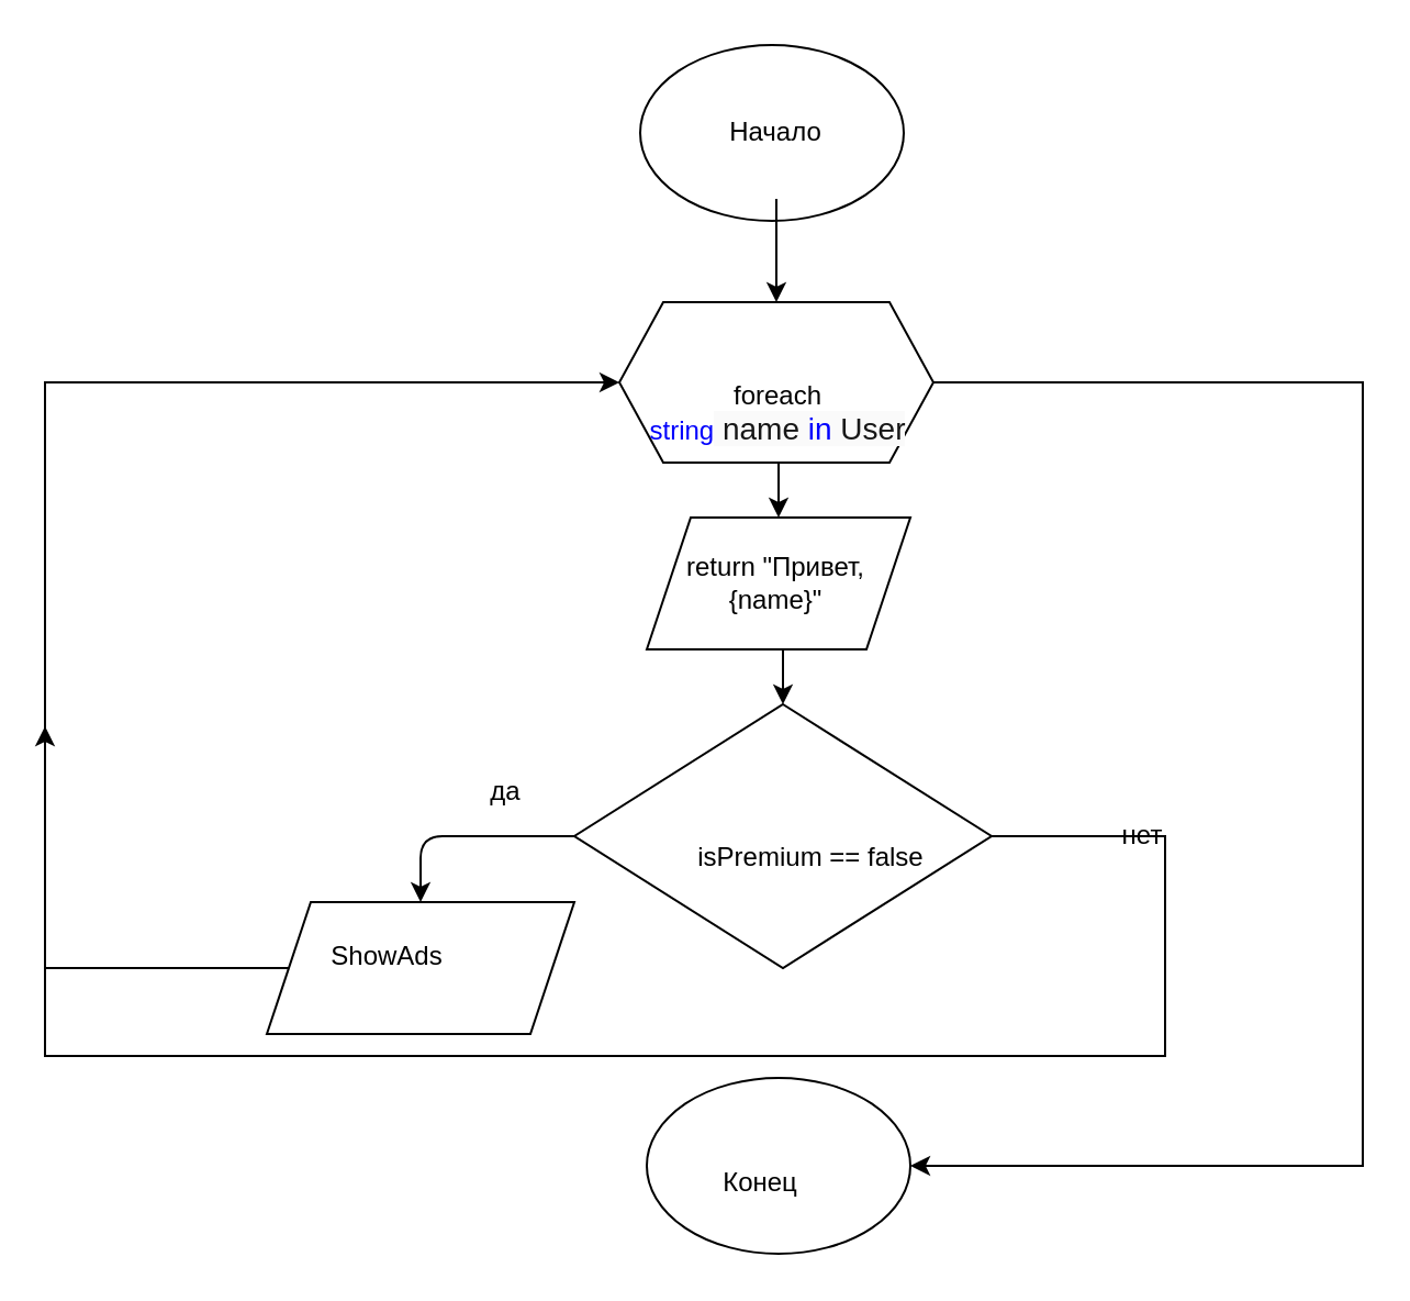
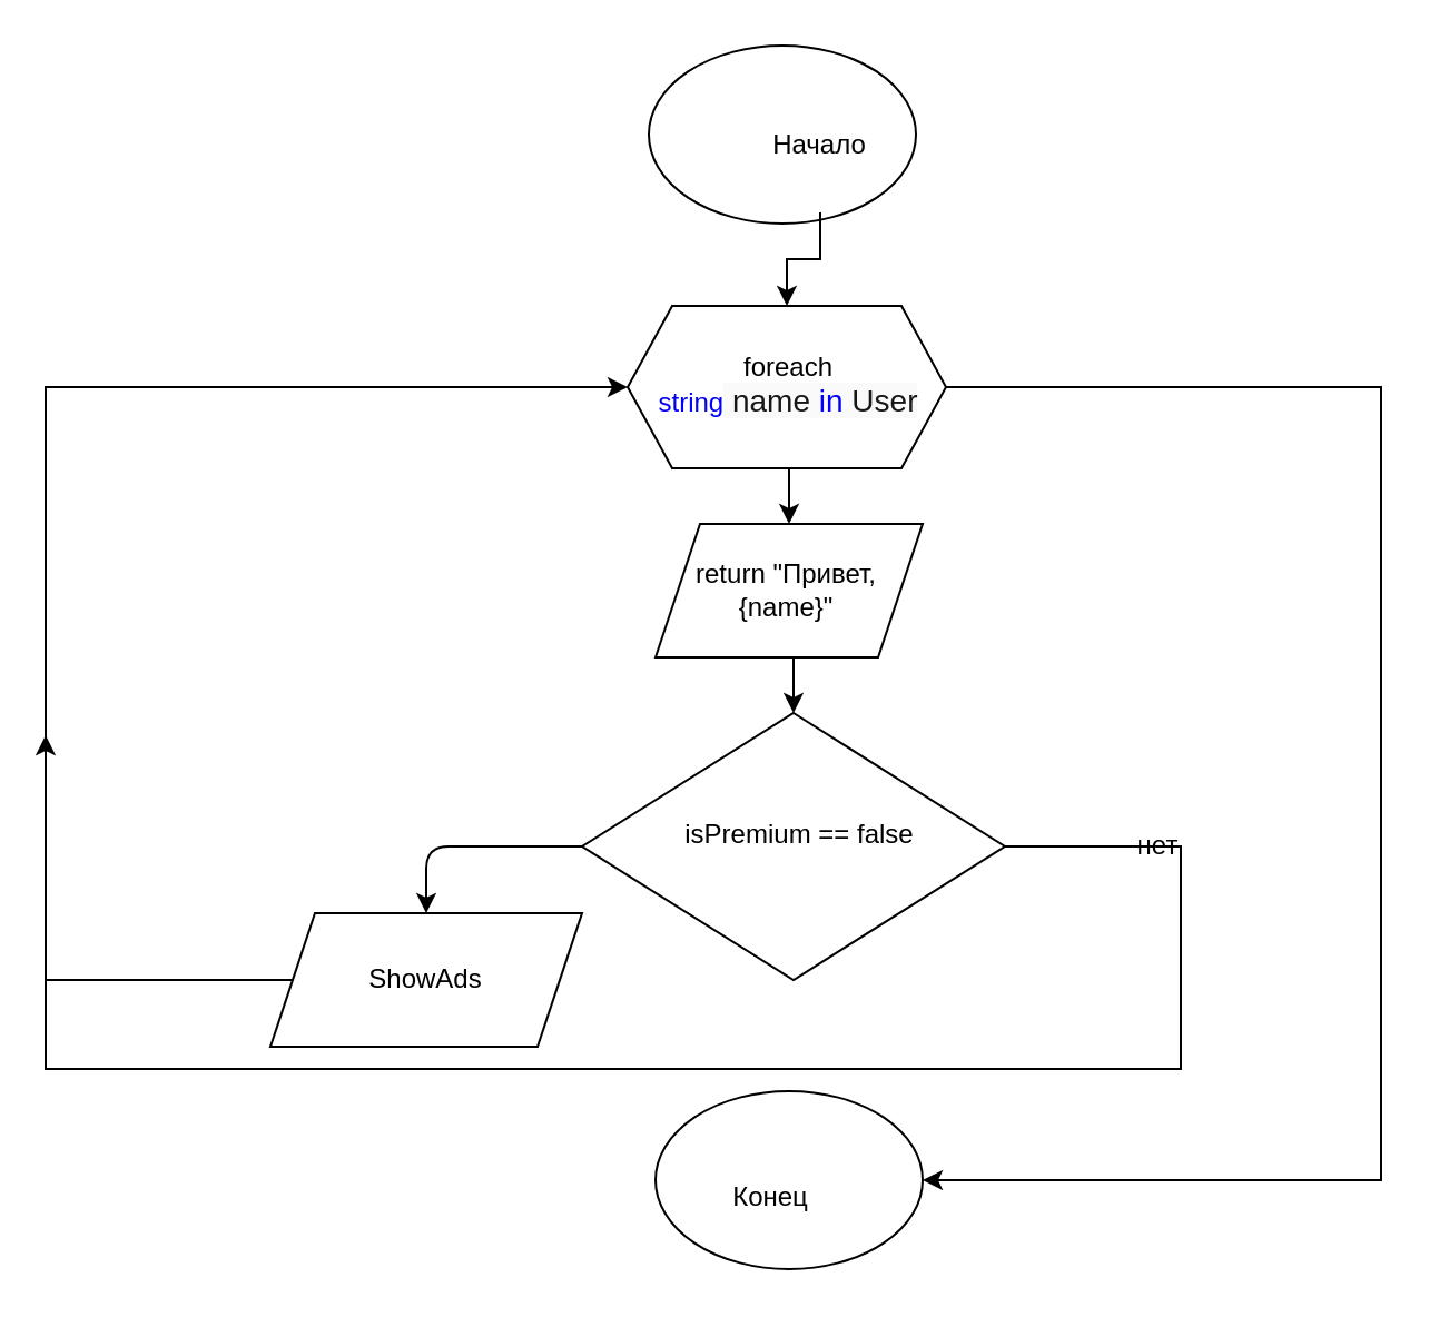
- <mxCell id="4" value="Начало" style="text;html=1;strokeColor=none;fillColor=none;align=center;verticalAlign=middle;whiteSpace=wrap;rounded=0;" vertex="1" parent="1"><mxGeometry x="313" y="30" width="80" height="60" as="geometry" /></mxCell>
+ <mxCell id="4" value="Начало" style="text;html=1;strokeColor=none;fillColor=none;align=center;verticalAlign=middle;whiteSpace=wrap;rounded=0;" vertex="1" parent="1"><mxGeometry x="328" y="35" width="80" height="60" as="geometry" /></mxCell>
- <mxCell id="19" value="foreach &lt;font color=&quot;#0101fd&quot;&gt;string&lt;/font&gt;&lt;span style=&quot;color: rgb(23 , 23 , 23) ; font-family: , &amp;#34;consolas&amp;#34; , &amp;#34;liberation mono&amp;#34; , &amp;#34;menlo&amp;#34; , &amp;#34;courier&amp;#34; , monospace ; font-size: 14px ; background-color: rgb(250 , 250 , 250)&quot;&gt;&amp;nbsp;name&amp;nbsp;&lt;/span&gt;&lt;span class=&quot;hljs-keyword&quot; style=&quot;box-sizing: inherit ; outline-color: inherit ; color: rgb(1 , 1 , 253) ; font-family: , &amp;#34;consolas&amp;#34; , &amp;#34;liberation mono&amp;#34; , &amp;#34;menlo&amp;#34; , &amp;#34;courier&amp;#34; , monospace ; font-size: 14px ; background-color: rgb(250 , 250 , 250)&quot;&gt;in&lt;/span&gt;&lt;span style=&quot;color: rgb(23 , 23 , 23) ; font-family: , &amp;#34;consolas&amp;#34; , &amp;#34;liberation mono&amp;#34; , &amp;#34;menlo&amp;#34; , &amp;#34;courier&amp;#34; , monospace ; font-size: 14px ; background-color: rgb(250 , 250 , 250)&quot;&gt;&amp;nbsp;User&lt;/span&gt;" style="text;html=1;strokeColor=none;fillColor=none;align=center;verticalAlign=middle;whiteSpace=wrap;rounded=0;" vertex="1" parent="1"><mxGeometry x="294" y="168" width="120" height="40" as="geometry" /></mxCell>
+ <mxCell id="19" value="foreach &lt;font color=&quot;#0101fd&quot;&gt;string&lt;/font&gt;&lt;span style=&quot;color: rgb(23 , 23 , 23) ; font-family: , &amp;#34;consolas&amp;#34; , &amp;#34;liberation mono&amp;#34; , &amp;#34;menlo&amp;#34; , &amp;#34;courier&amp;#34; , monospace ; font-size: 14px ; background-color: rgb(250 , 250 , 250)&quot;&gt;&amp;nbsp;name&amp;nbsp;&lt;/span&gt;&lt;span class=&quot;hljs-keyword&quot; style=&quot;box-sizing: inherit ; outline-color: inherit ; color: rgb(1 , 1 , 253) ; font-family: , &amp;#34;consolas&amp;#34; , &amp;#34;liberation mono&amp;#34; , &amp;#34;menlo&amp;#34; , &amp;#34;courier&amp;#34; , monospace ; font-size: 14px ; background-color: rgb(250 , 250 , 250)&quot;&gt;in&lt;/span&gt;&lt;span style=&quot;color: rgb(23 , 23 , 23) ; font-family: , &amp;#34;consolas&amp;#34; , &amp;#34;liberation mono&amp;#34; , &amp;#34;menlo&amp;#34; , &amp;#34;courier&amp;#34; , monospace ; font-size: 14px ; background-color: rgb(250 , 250 , 250)&quot;&gt;&amp;nbsp;User&lt;/span&gt;" style="text;html=1;strokeColor=none;fillColor=none;align=center;verticalAlign=middle;whiteSpace=wrap;rounded=0;" vertex="1" parent="1"><mxGeometry x="294" y="153" width="120" height="40" as="geometry" /></mxCell>
- <mxCell id="12" value="да" style="text;html=1;strokeColor=none;fillColor=none;align=center;verticalAlign=middle;whiteSpace=wrap;rounded=0;" vertex="1" parent="1"><mxGeometry x="210" y="350" width="40" height="20" as="geometry" /></mxCell>
- <mxCell id="7" value="isPremium == false" style="text;html=1;strokeColor=none;fillColor=none;align=center;verticalAlign=middle;whiteSpace=wrap;rounded=0;" vertex="1" parent="1"><mxGeometry x="304" y="365" width="130" height="50" as="geometry" /></mxCell>
+ <mxCell id="7" value="isPremium == false" style="text;html=1;strokeColor=none;fillColor=none;align=center;verticalAlign=middle;whiteSpace=wrap;rounded=0;" vertex="1" parent="1"><mxGeometry x="294" y="350" width="130" height="50" as="geometry" /></mxCell>
- <mxCell id="10" value="ShowAds" style="text;html=1;strokeColor=none;fillColor=none;align=center;verticalAlign=middle;whiteSpace=wrap;rounded=0;" vertex="1" parent="1"><mxGeometry x="136" y="415" width="80" height="40" as="geometry" /></mxCell>
+ <mxCell id="10" value="ShowAds" style="text;html=1;strokeColor=none;fillColor=none;align=center;verticalAlign=middle;whiteSpace=wrap;rounded=0;" vertex="1" parent="1"><mxGeometry x="151" y="420" width="80" height="40" as="geometry" /></mxCell>
